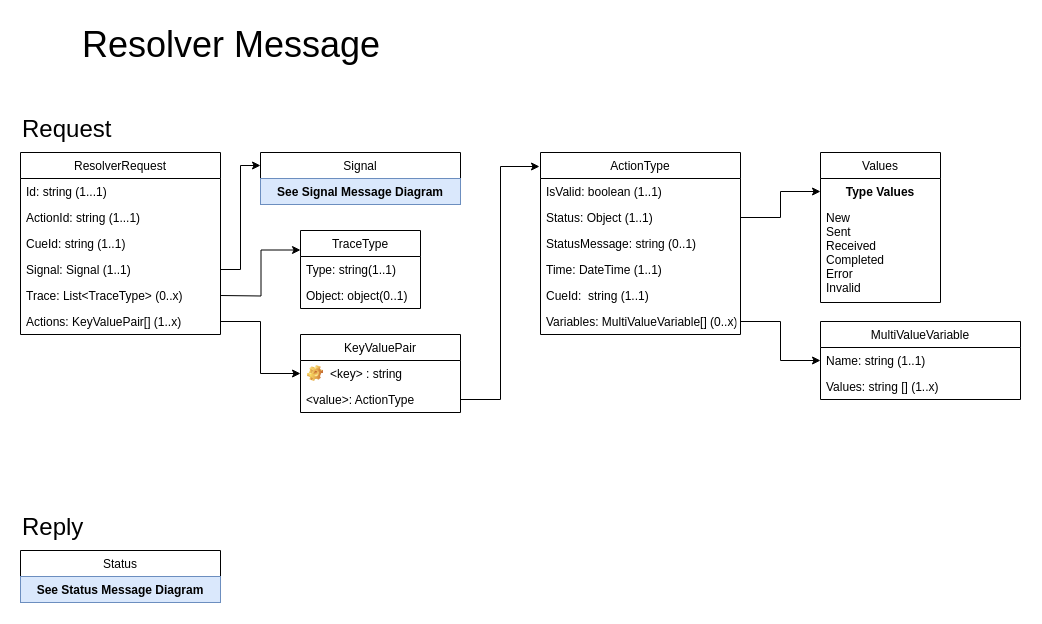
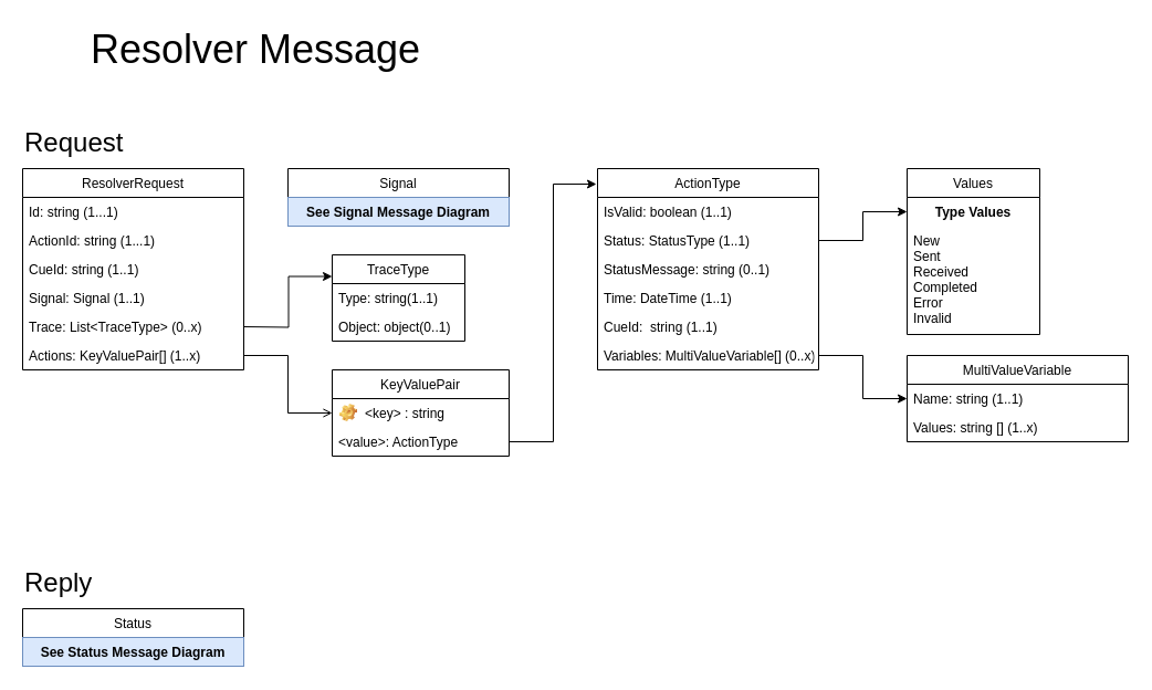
- <mxCell id="29" value="Status: Object (1..1)&#10;" style="text;strokeColor=none;fillColor=none;align=left;verticalAlign=top;spacingLeft=4;spacingRight=4;overflow=hidden;rotatable=0;points=[[0,0.5],[1,0.5]];portConstraint=eastwest;" parent="27" vertex="1"><mxGeometry y="52" width="200" height="26" as="geometry" /></mxCell>
+ <mxCell id="29" value="Status: StatusType (1..1)&#10;" style="text;strokeColor=none;fillColor=none;align=left;verticalAlign=top;spacingLeft=4;spacingRight=4;overflow=hidden;rotatable=0;points=[[0,0.5],[1,0.5]];portConstraint=eastwest;" parent="27" vertex="1"><mxGeometry y="52" width="200" height="26" as="geometry" /></mxCell>
- <mxCell id="26" style="edgeStyle=orthogonalEdgeStyle;rounded=0;orthogonalLoop=1;jettySize=auto;html=1;exitX=1;exitY=0.5;exitDx=0;exitDy=0;entryX=0;entryY=0.25;entryDx=0;entryDy=0;" parent="1" source="6" target="16" edge="1"><mxGeometry relative="1" as="geometry" /></mxCell>
- <mxCell id="25" style="edgeStyle=orthogonalEdgeStyle;rounded=0;orthogonalLoop=1;jettySize=auto;html=1;exitX=1;exitY=0.5;exitDx=0;exitDy=0;" parent="1" source="8" target="22" edge="1"><mxGeometry relative="1" as="geometry" /></mxCell>
+ <mxCell id="25" style="edgeStyle=orthogonalEdgeStyle;rounded=0;orthogonalLoop=1;jettySize=auto;html=1;exitX=1;exitY=0.5;exitDx=0;exitDy=0;endArrow=open;" parent="1" source="8" target="22" edge="1"><mxGeometry relative="1" as="geometry" /></mxCell>
